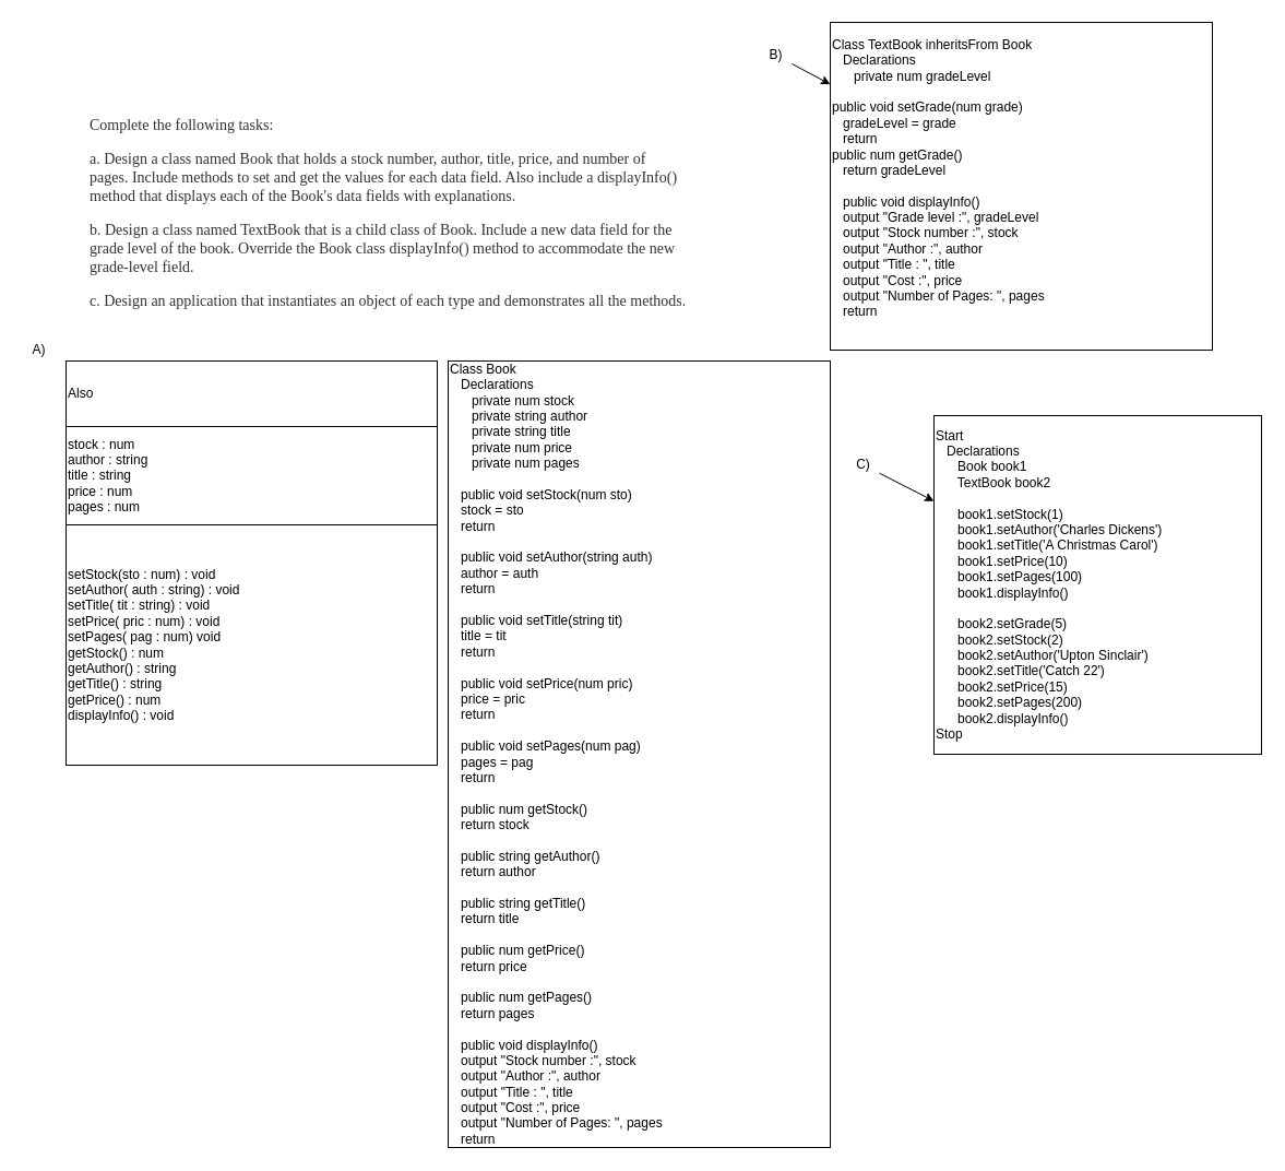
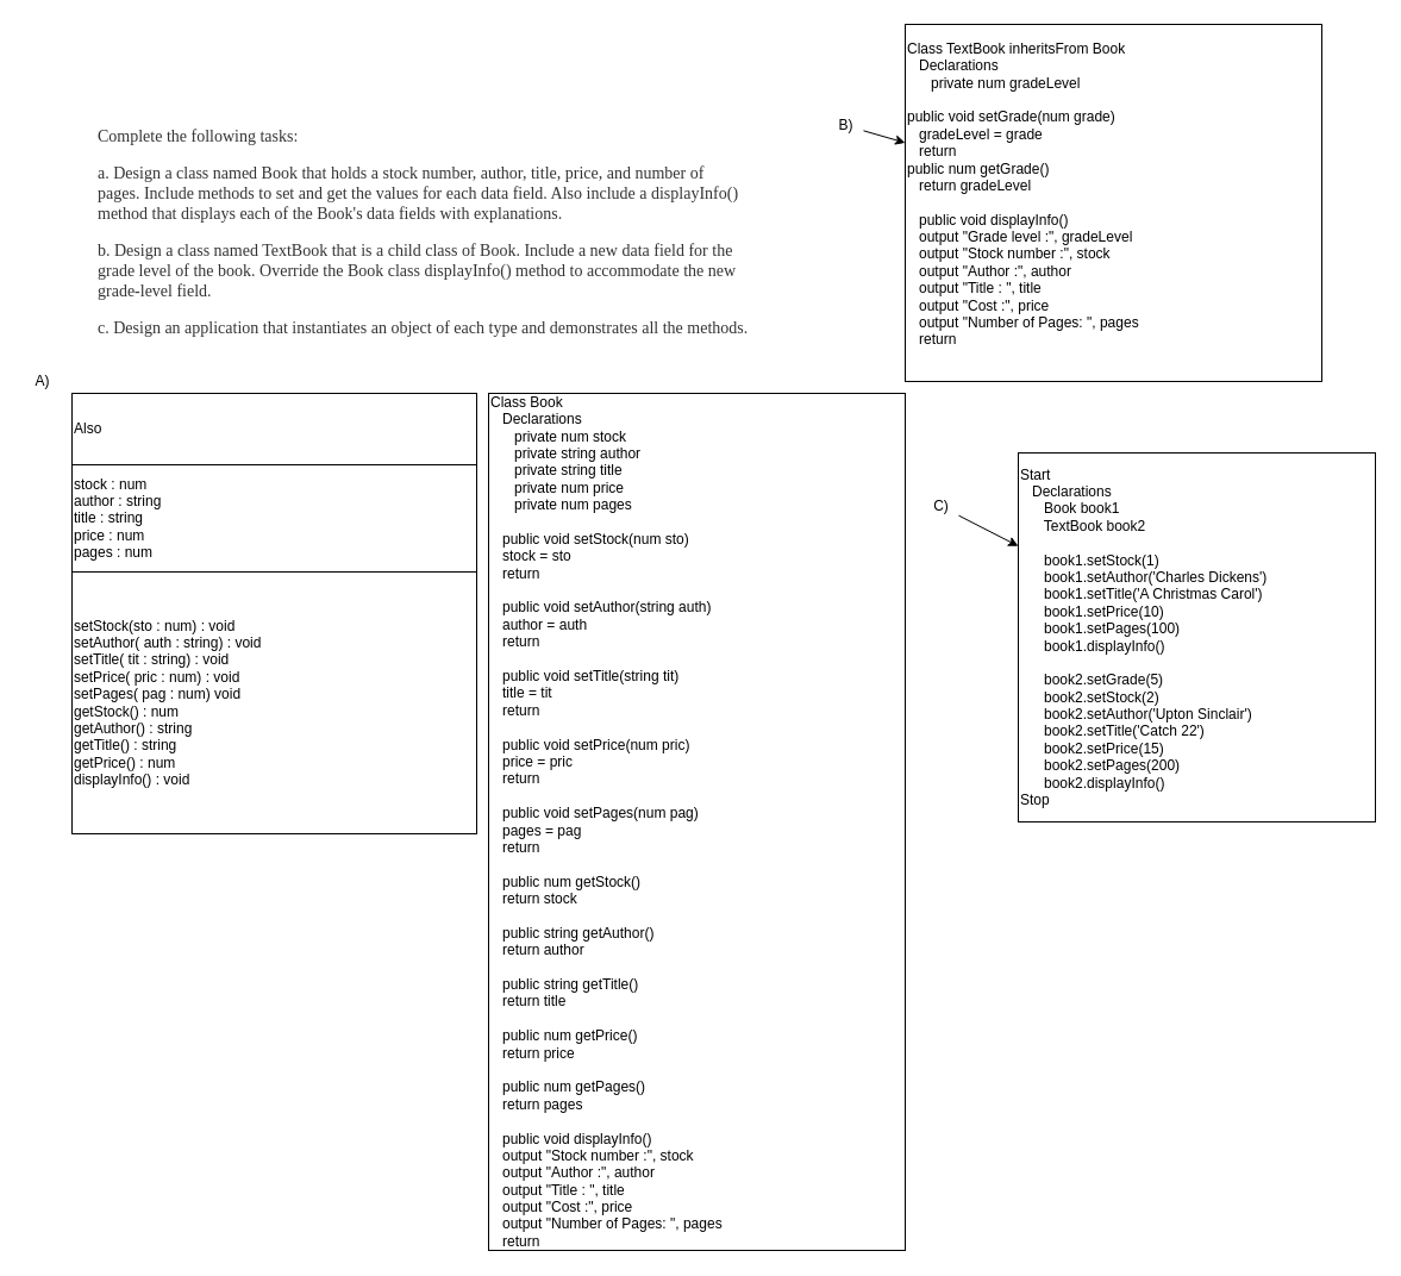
- <mxCell id="12" value="B)" style="text;html=1;align=center;verticalAlign=middle;resizable=0;points=[];autosize=1;strokeColor=none;fillColor=none;" vertex="1" parent="1"><mxGeometry x="695" y="40" width="30" height="20" as="geometry" /></mxCell>
+ <mxCell id="12" value="B)" style="text;html=1;align=center;verticalAlign=middle;resizable=0;points=[];autosize=1;strokeColor=none;fillColor=none;" vertex="1" parent="1"><mxGeometry x="695" y="95" width="30" height="20" as="geometry" /></mxCell>
